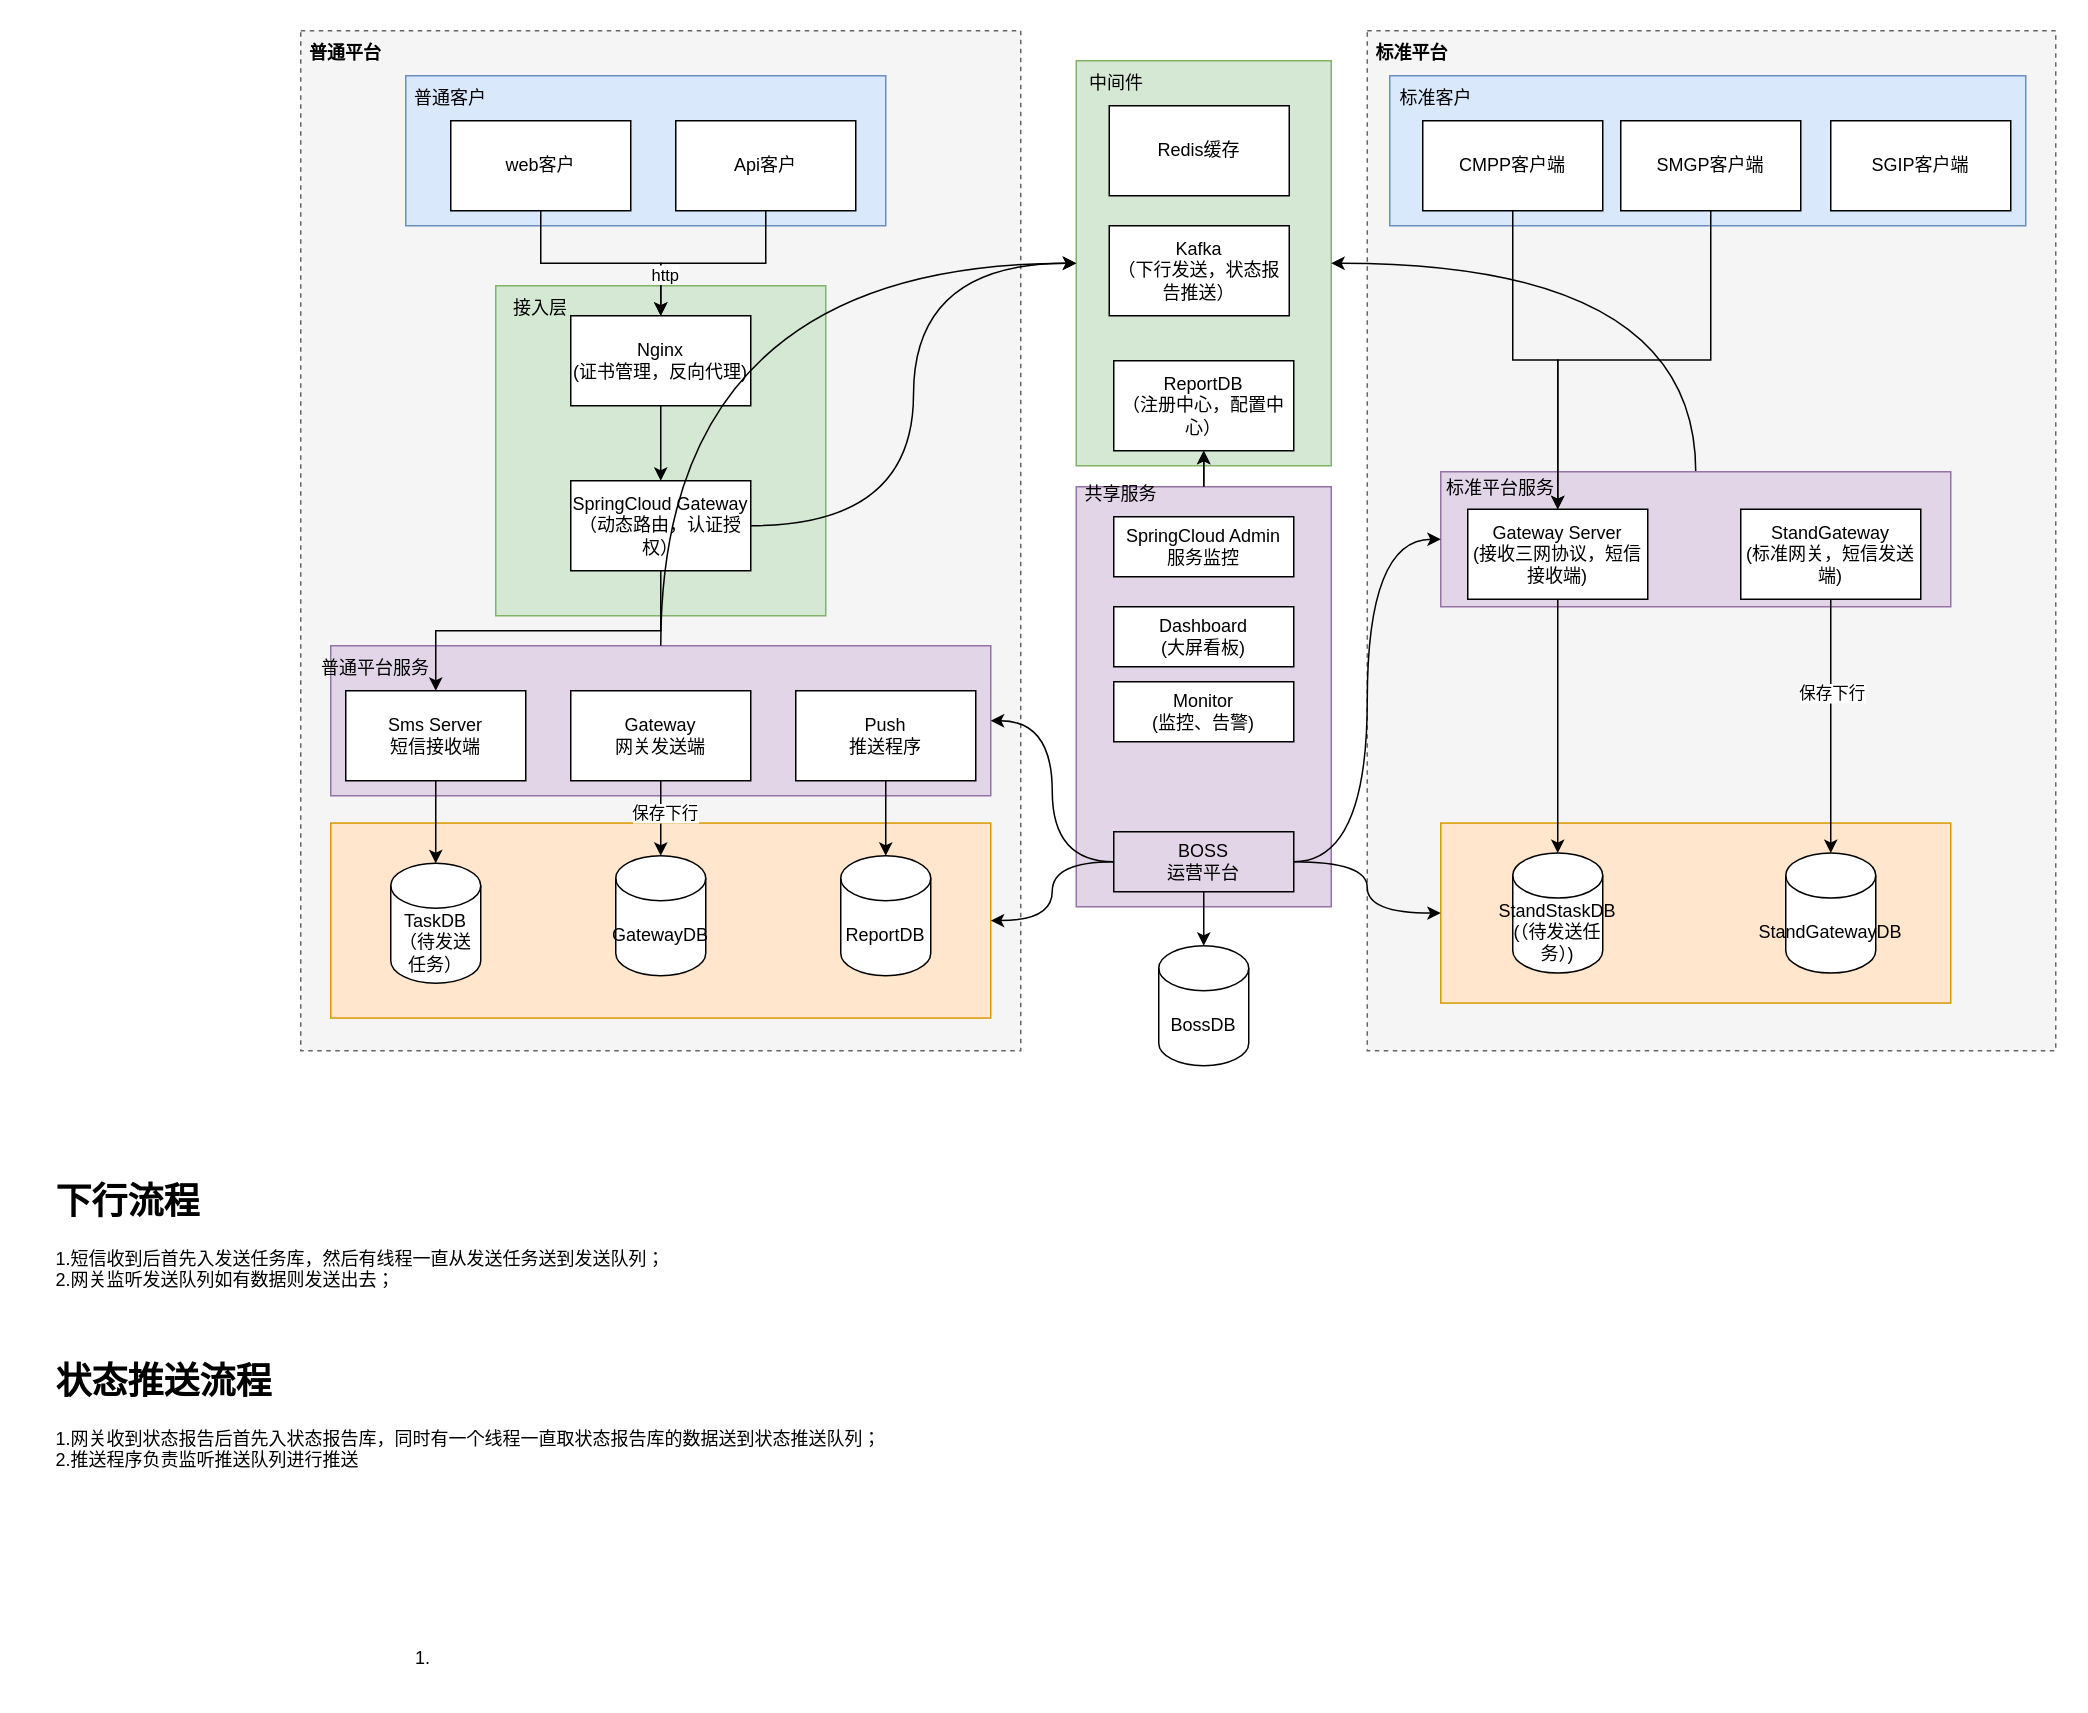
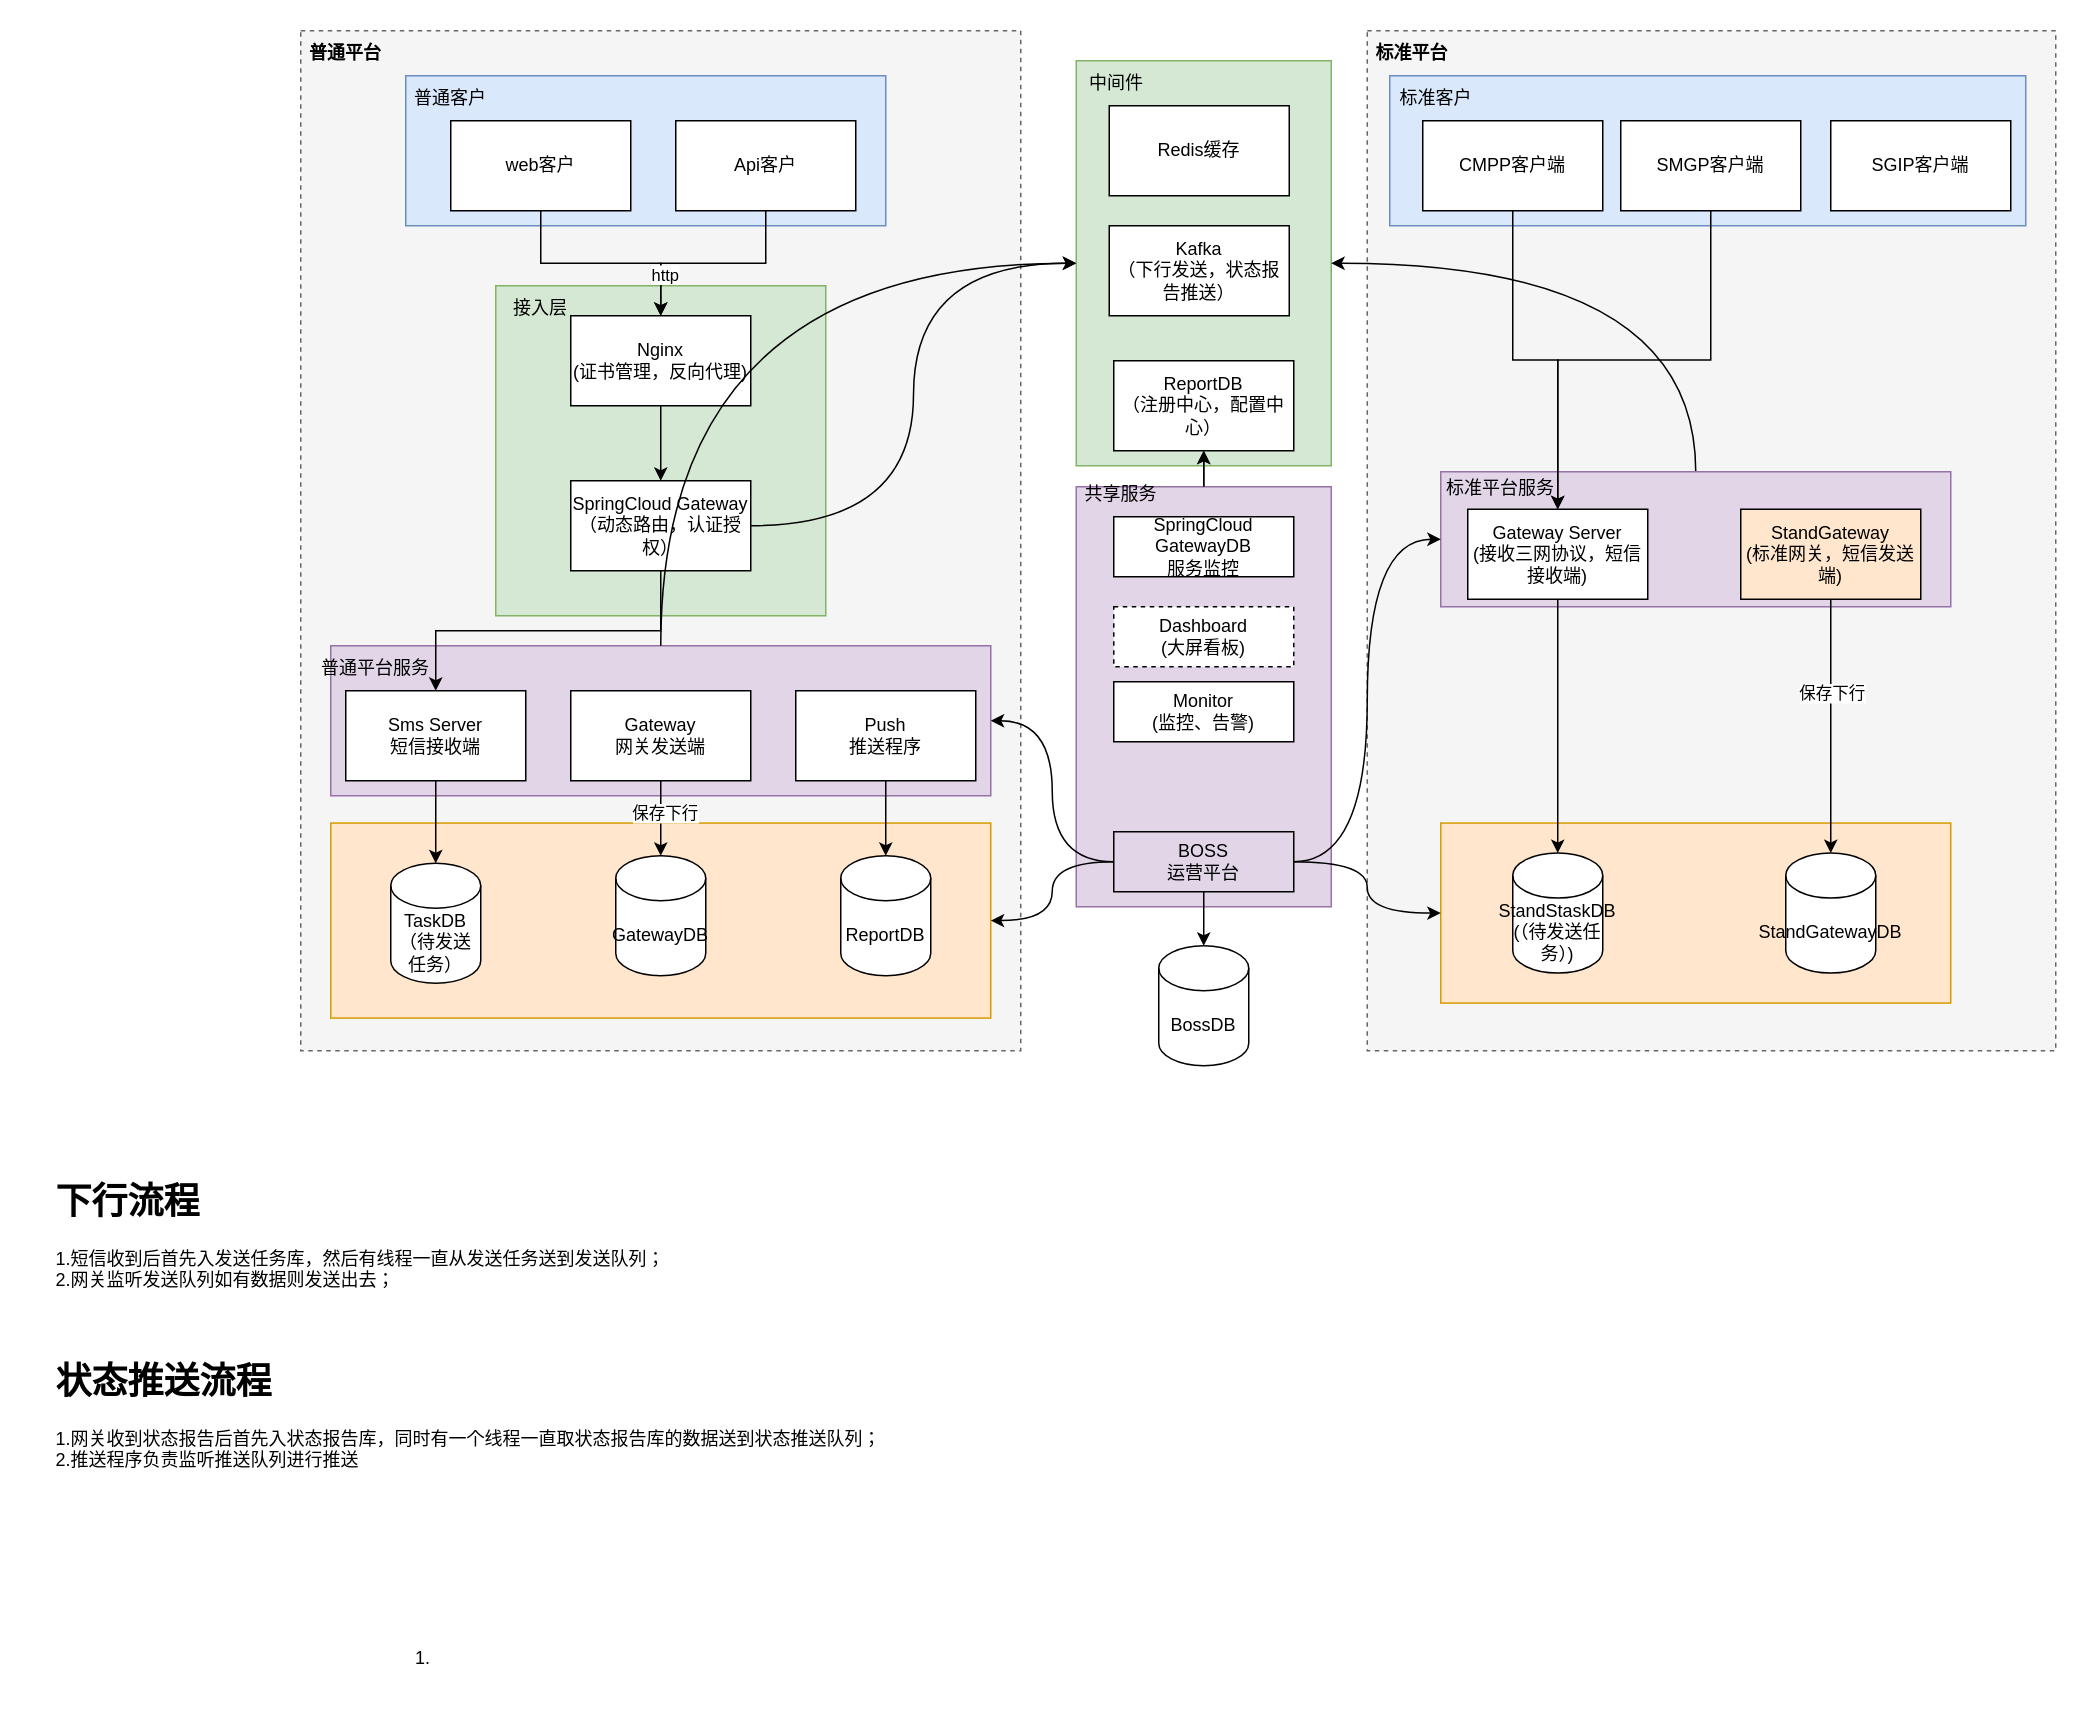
- <mxCell id="58" value="SpringCloud Admin&lt;br&gt;服务监控" style="rounded=0;whiteSpace=wrap;html=1;" vertex="1" parent="1"><mxGeometry x="742" y="344" width="120" height="40" as="geometry" /></mxCell>
+ <mxCell id="58" value="SpringCloud GatewayDB&lt;br&gt;服务监控" style="rounded=0;whiteSpace=wrap;html=1;" vertex="1" parent="1"><mxGeometry x="742" y="344" width="120" height="40" as="geometry" /></mxCell>
- <mxCell id="59" value="StandGateway&lt;br&gt;(标准网关，短信发送端)" style="rounded=0;whiteSpace=wrap;html=1;" vertex="1" parent="1"><mxGeometry x="1160" y="339" width="120" height="60" as="geometry" /></mxCell>
+ <mxCell id="59" value="StandGateway&lt;br&gt;(标准网关，短信发送端)" style="rounded=0;whiteSpace=wrap;html=1;fillColor=#ffe6cc;" vertex="1" parent="1"><mxGeometry x="1160" y="339" width="120" height="60" as="geometry" /></mxCell>
- <mxCell id="52" value="Dashboard&lt;br&gt;(大屏看板)" style="rounded=0;whiteSpace=wrap;html=1;" vertex="1" parent="1"><mxGeometry x="742" y="404" width="120" height="40" as="geometry" /></mxCell>
+ <mxCell id="52" value="Dashboard&lt;br&gt;(大屏看板)" style="rounded=0;whiteSpace=wrap;html=1;dashed=1;" vertex="1" parent="1"><mxGeometry x="742" y="404" width="120" height="40" as="geometry" /></mxCell>
